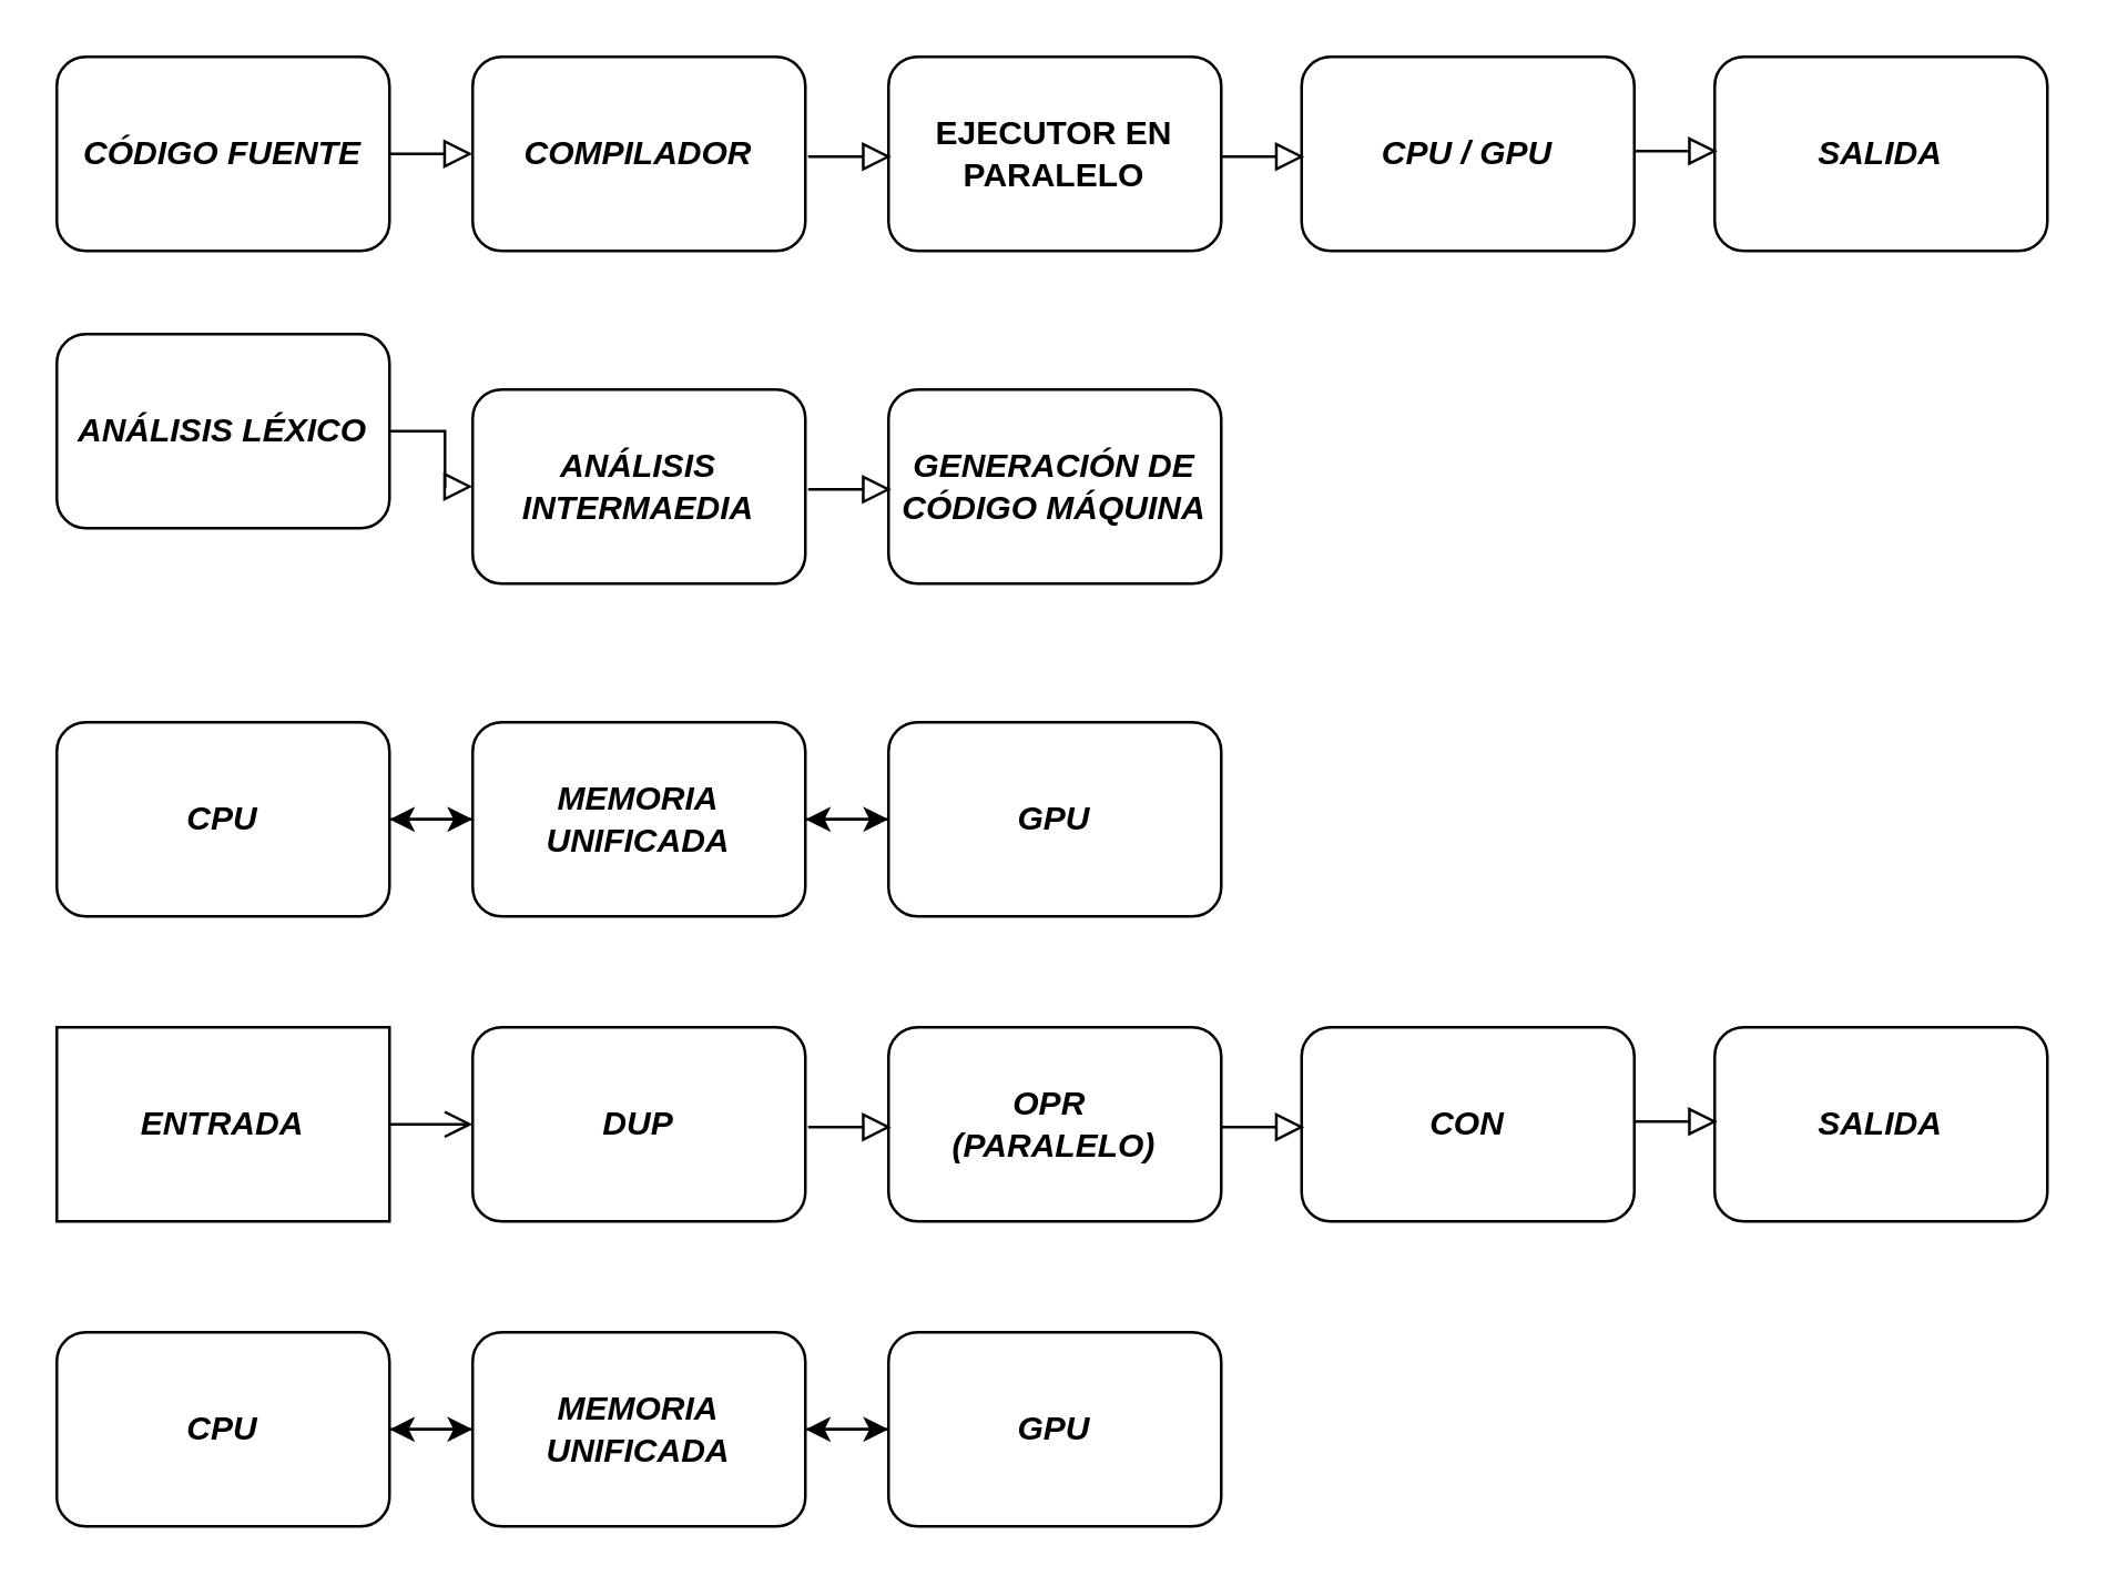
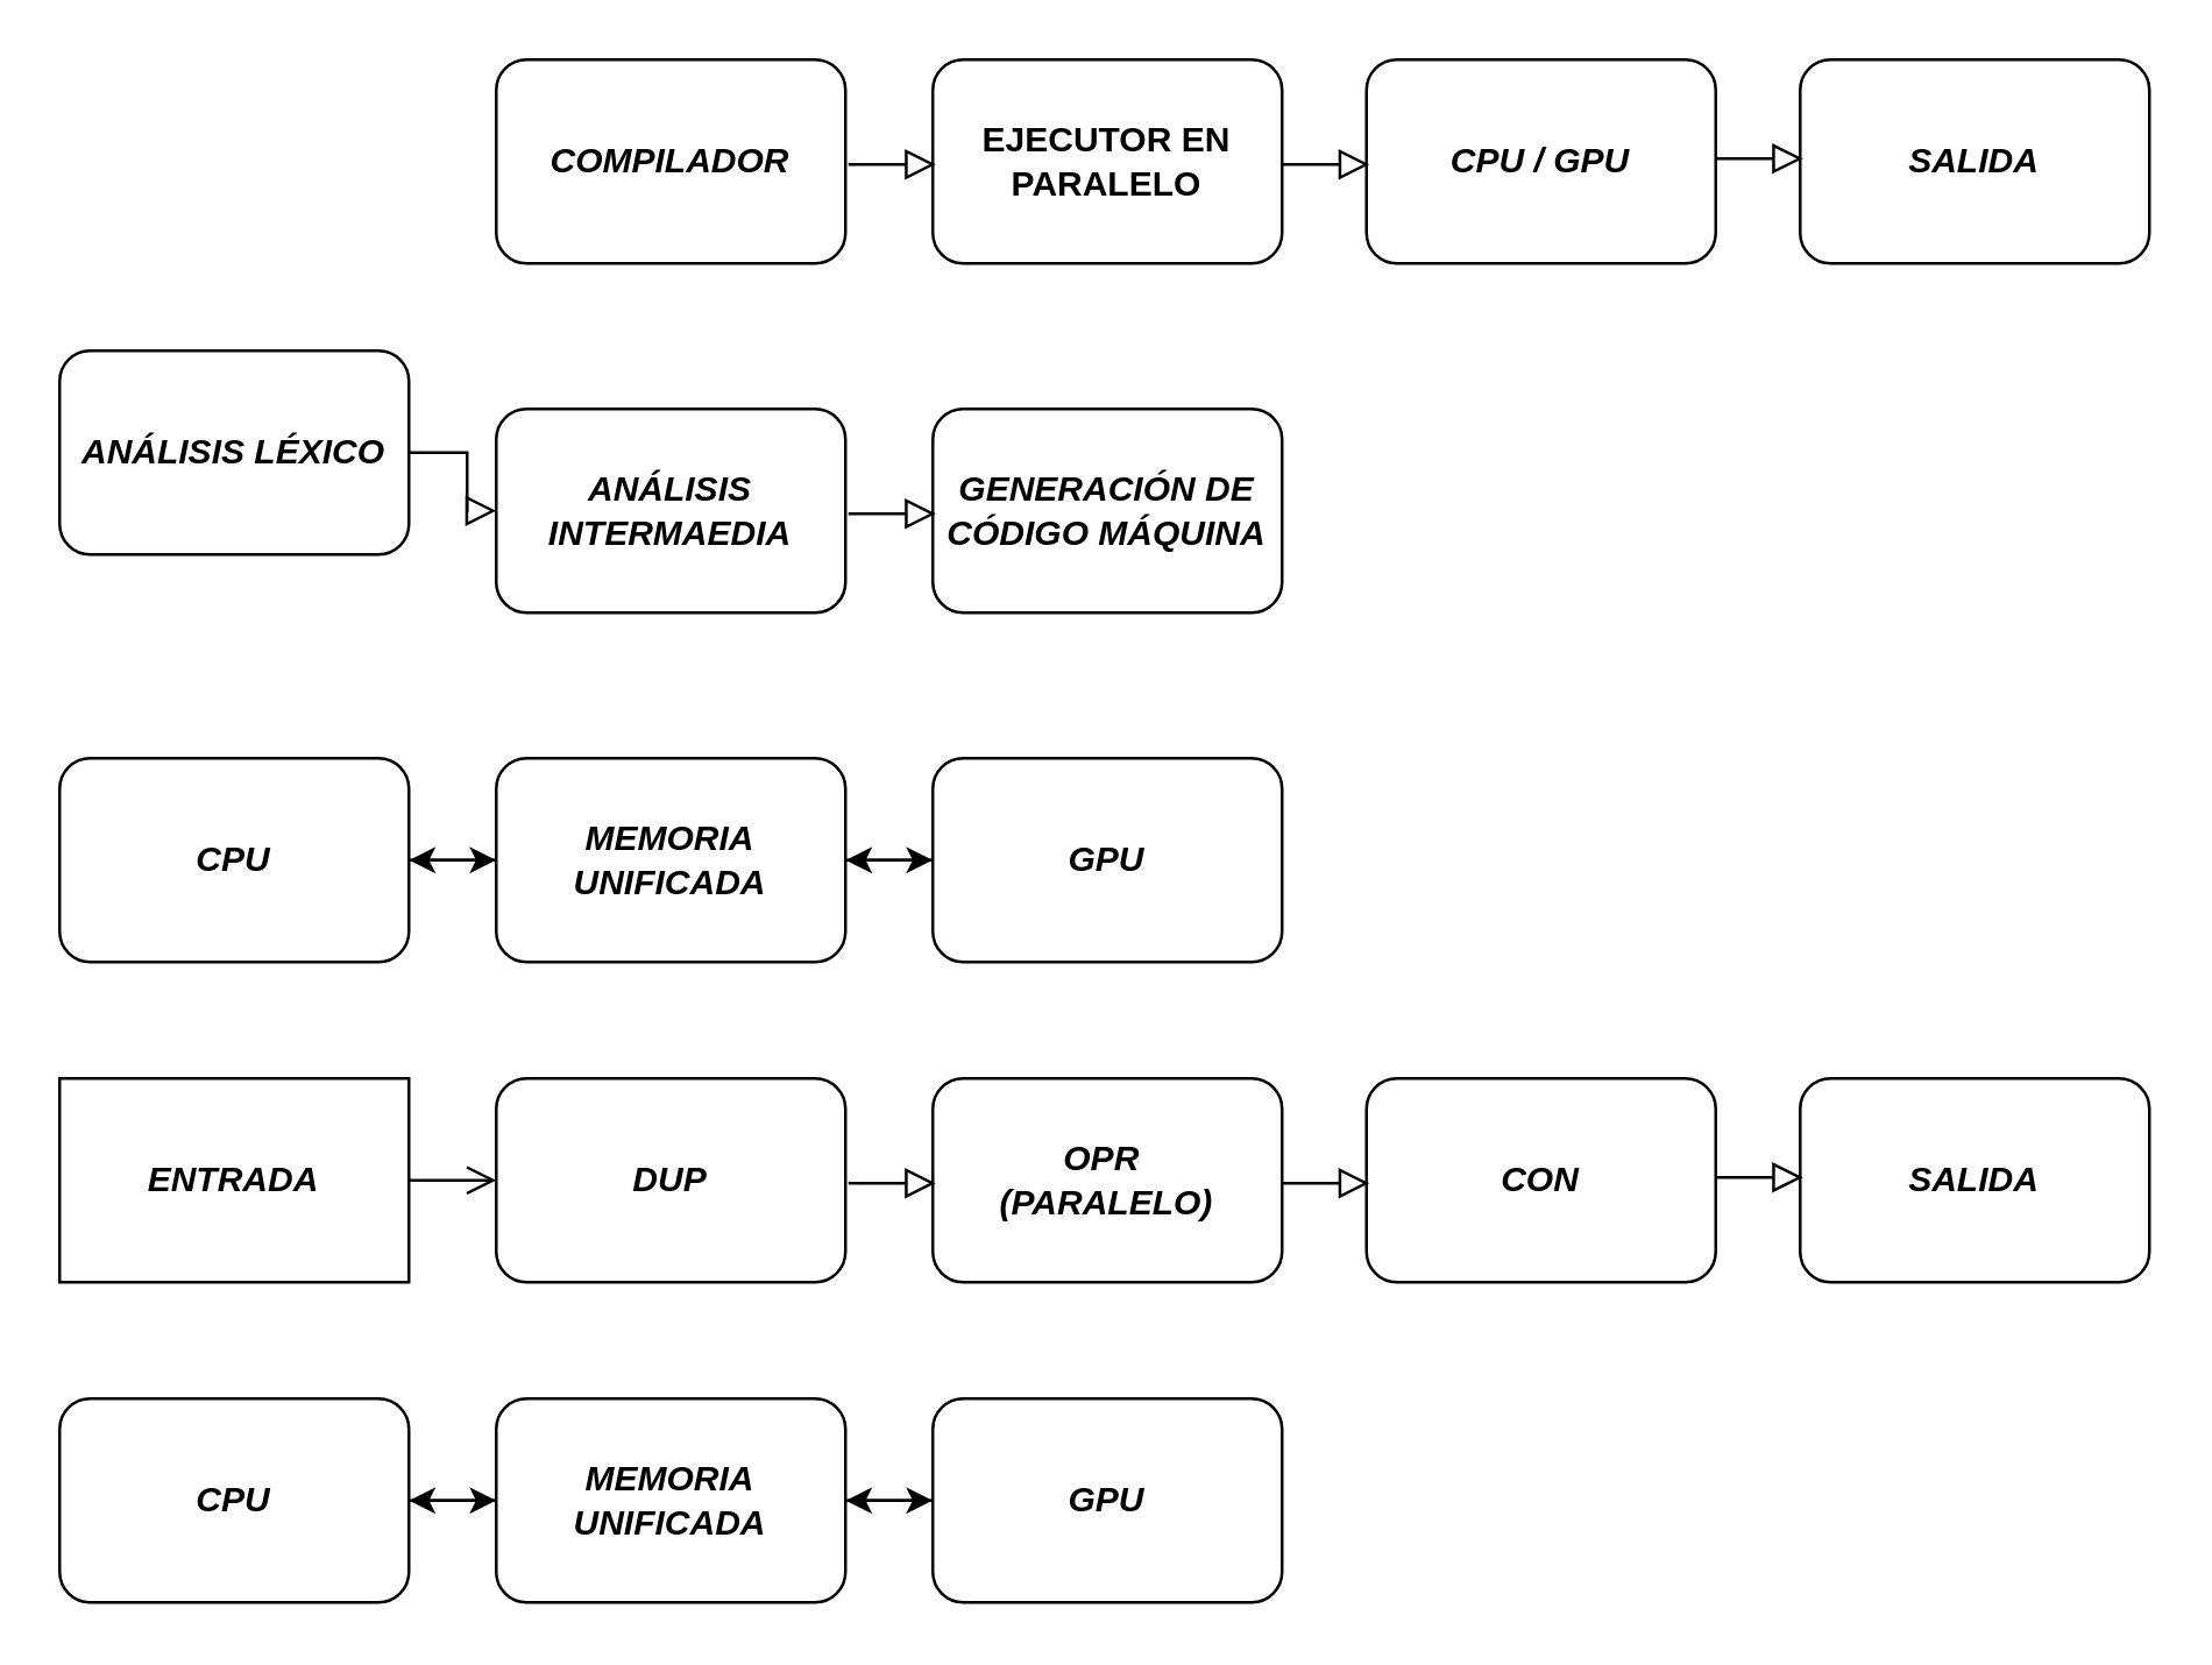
- <mxCell id="3" value="&lt;b&gt;&lt;i&gt;CÓDIGO FUENTE&lt;/i&gt;&lt;/b&gt;" style="rounded=1;whiteSpace=wrap;html=1;fontSize=12;glass=0;strokeWidth=1;shadow=0;" parent="1" vertex="1"><mxGeometry x="20" y="20" width="120" height="70" as="geometry" /></mxCell>
- <mxCell id="2" value="" style="rounded=0;html=1;jettySize=auto;orthogonalLoop=1;fontSize=11;endArrow=block;endFill=0;endSize=8;strokeWidth=1;shadow=0;labelBackgroundColor=none;edgeStyle=orthogonalEdgeStyle;entryX=0;entryY=0.5;entryDx=0;entryDy=0;" parent="1" source="3" target="4" edge="1"><mxGeometry relative="1" as="geometry"><mxPoint x="80" y="110" as="targetPoint" /></mxGeometry></mxCell>
